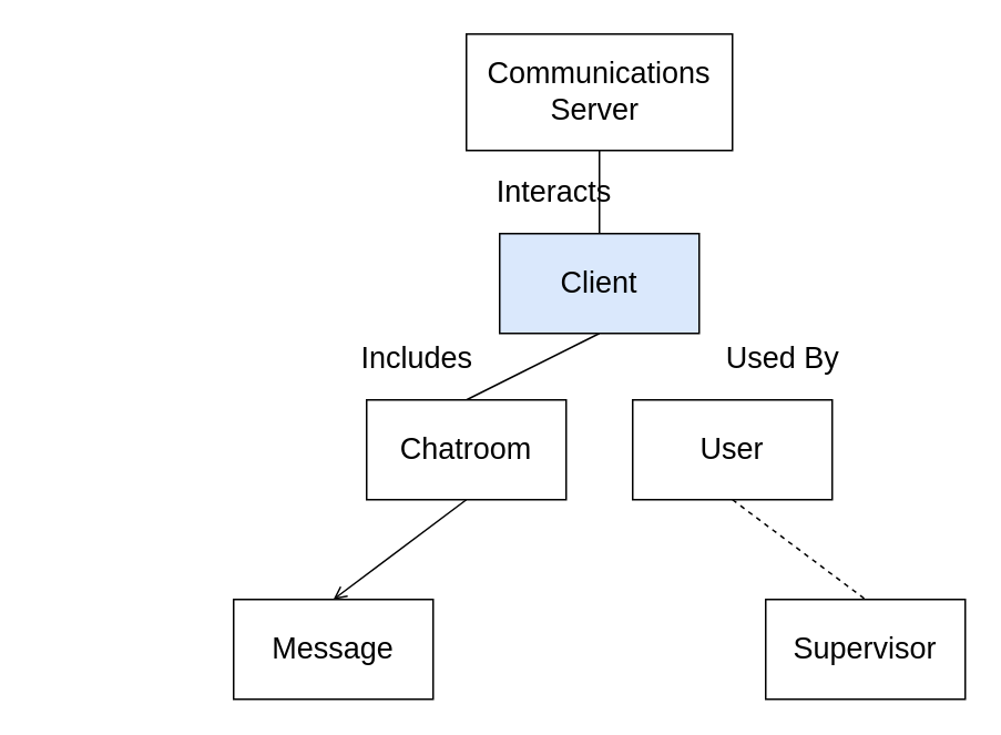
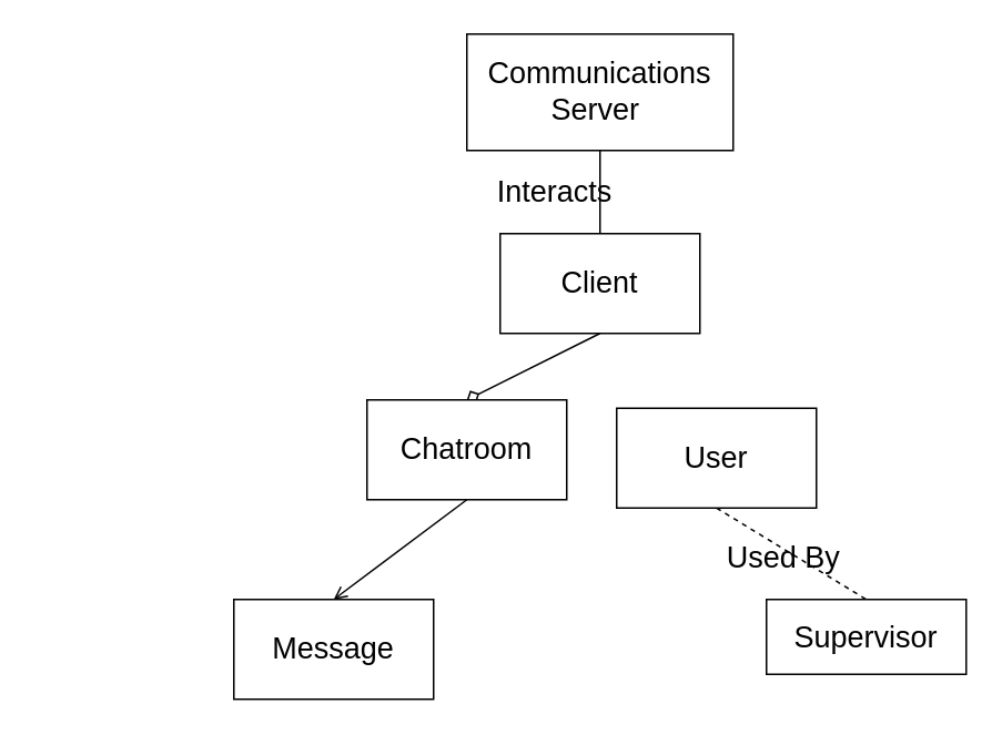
- <mxCell id="6" value="Client" style="rounded=0;whiteSpace=wrap;html=1;fontSize=18;fillColor=#dae8fc;" vertex="1" parent="1"><mxGeometry x="300" y="140" width="120" height="60" as="geometry" /></mxCell>
+ <mxCell id="6" value="Client" style="rounded=0;whiteSpace=wrap;html=1;fontSize=18;" vertex="1" parent="1"><mxGeometry x="300" y="140" width="120" height="60" as="geometry" /></mxCell>
- <mxCell id="15" value="Includes" style="text;html=1;align=center;verticalAlign=middle;resizable=0;points=[];autosize=1;strokeColor=none;fillColor=none;fontSize=18;" vertex="1" parent="1"><mxGeometry x="210" y="200" width="80" height="30" as="geometry" /></mxCell>
- <mxCell id="14" value="Used By" style="text;html=1;align=center;verticalAlign=middle;resizable=0;points=[];autosize=1;strokeColor=none;fillColor=none;fontSize=18;" vertex="1" parent="1"><mxGeometry x="430" y="200" width="80" height="30" as="geometry" /></mxCell>
+ <mxCell id="14" value="Used By" style="text;html=1;align=center;verticalAlign=middle;resizable=0;points=[];autosize=1;strokeColor=none;fillColor=none;fontSize=18;" vertex="1" parent="1"><mxGeometry x="430" y="320" width="80" height="30" as="geometry" /></mxCell>
- <mxCell id="5" style="edgeStyle=none;rounded=0;orthogonalLoop=1;jettySize=auto;html=1;exitX=0.5;exitY=1;exitDx=0;exitDy=0;entryX=0.5;entryY=0;entryDx=0;entryDy=0;fontSize=18;endArrow=none;endFill=0;" edge="1" parent="1" source="6" target="8"><mxGeometry relative="1" as="geometry" /></mxCell>
+ <mxCell id="5" style="edgeStyle=none;rounded=0;orthogonalLoop=1;jettySize=auto;html=1;exitX=0.5;exitY=1;exitDx=0;exitDy=0;entryX=0.5;entryY=0;entryDx=0;entryDy=0;fontSize=18;endArrow=diamond;endFill=0;" edge="1" parent="1" source="6" target="8"><mxGeometry relative="1" as="geometry" /></mxCell>
- <mxCell id="11" value="User" style="rounded=0;whiteSpace=wrap;html=1;fontSize=18;" vertex="1" parent="1"><mxGeometry x="380" y="240" width="120" height="60" as="geometry" /></mxCell>
+ <mxCell id="11" value="User" style="rounded=0;whiteSpace=wrap;html=1;fontSize=18;" vertex="1" parent="1"><mxGeometry x="370" y="245" width="120" height="60" as="geometry" /></mxCell>
- <mxCell id="12" value="Supervisor" style="rounded=0;whiteSpace=wrap;html=1;fontSize=18;" vertex="1" parent="1"><mxGeometry x="460" y="360" width="120" height="60" as="geometry" /></mxCell>
+ <mxCell id="12" value="Supervisor" style="rounded=0;whiteSpace=wrap;html=1;fontSize=18;" vertex="1" parent="1"><mxGeometry x="460" y="360" width="120" height="45" as="geometry" /></mxCell>
